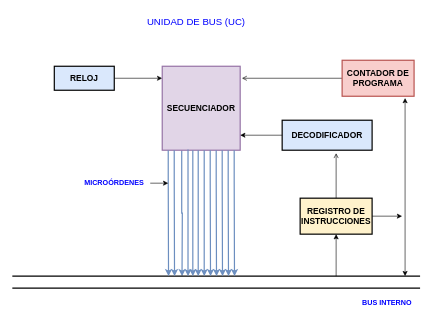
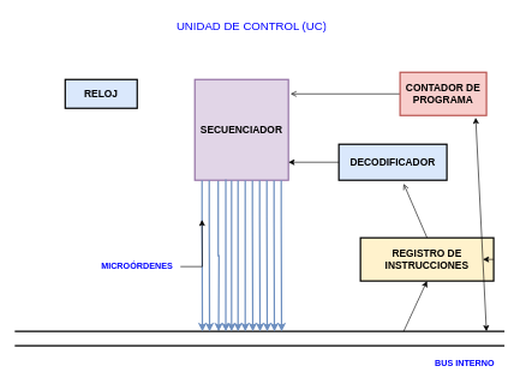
- <mxCell id="31" value="&lt;br&gt;&lt;div style=&quot;font-size: 16px&quot;&gt;UNIDAD DE BUS (UC)&lt;/div&gt;" style="text;html=1;strokeColor=none;fillColor=none;spacing=5;spacingTop=-20;whiteSpace=wrap;overflow=hidden;rounded=0;fontSize=14;fontColor=#0000FF;" vertex="1" parent="1"><mxGeometry x="240" y="20" width="220" height="30" as="geometry" /></mxCell>
+ <mxCell id="31" value="&lt;br&gt;&lt;div style=&quot;font-size: 16px&quot;&gt;UNIDAD DE CONTROL (UC)&lt;/div&gt;" style="text;html=1;strokeColor=none;fillColor=none;spacing=5;spacingTop=-20;whiteSpace=wrap;overflow=hidden;rounded=0;fontSize=14;fontColor=#0000FF;" vertex="1" parent="1"><mxGeometry x="240" y="20" width="220" height="30" as="geometry" /></mxCell>
- <mxCell id="2" style="edgeStyle=orthogonalEdgeStyle;rounded=0;orthogonalLoop=1;jettySize=auto;html=1;exitX=1;exitY=0.5;exitDx=0;exitDy=0;entryX=0;entryY=0.143;entryDx=0;entryDy=0;entryPerimeter=0;" edge="1" parent="1" source="3" target="5"><mxGeometry relative="1" as="geometry"><mxPoint x="260" y="130" as="targetPoint" /></mxGeometry></mxCell>
- <mxCell id="8" value="CONTADOR DE PROGRAMA" style="rounded=0;whiteSpace=wrap;html=1;strokeWidth=2;fillColor=#f8cecc;strokeColor=#b85450;fontStyle=1;fontSize=14;" vertex="1" parent="1"><mxGeometry x="570" y="100" width="120" height="60" as="geometry" /></mxCell>
+ <mxCell id="8" value="CONTADOR DE PROGRAMA" style="rounded=0;whiteSpace=wrap;html=1;strokeWidth=2;fillColor=#f8cecc;strokeColor=#b85450;fontStyle=1;fontSize=14;" vertex="1" parent="1"><mxGeometry x="555" y="100" width="120" height="60" as="geometry" /></mxCell>
- <mxCell id="29" value="&lt;b&gt;MICROÓRDENES&lt;/b&gt;" style="text;html=1;strokeColor=none;fillColor=none;align=center;verticalAlign=middle;whiteSpace=wrap;rounded=0;fontColor=#0000FF;" vertex="1" parent="1"><mxGeometry x="130" y="290" width="120" height="30" as="geometry" /></mxCell>
+ <mxCell id="29" value="&lt;b&gt;MICROÓRDENES&lt;/b&gt;" style="text;html=1;strokeColor=none;fillColor=none;align=center;verticalAlign=middle;whiteSpace=wrap;rounded=0;fontColor=#0000FF;" vertex="1" parent="1"><mxGeometry x="130" y="355" width="120" height="30" as="geometry" /></mxCell>
- <mxCell id="9" value="REGISTRO DE INSTRUCCIONES" style="rounded=0;whiteSpace=wrap;html=1;strokeWidth=2;fillColor=#fff2cc;strokeColor=#000000;fontStyle=1;fontSize=14;" vertex="1" parent="1"><mxGeometry x="500" y="330" width="120" height="60" as="geometry" /></mxCell>
+ <mxCell id="9" value="REGISTRO DE INSTRUCCIONES" style="rounded=0;whiteSpace=wrap;html=1;strokeWidth=2;fillColor=#fff2cc;strokeColor=#000000;fontStyle=1;fontSize=14;" vertex="1" parent="1"><mxGeometry x="500" y="330" width="185" height="60" as="geometry" /></mxCell>
